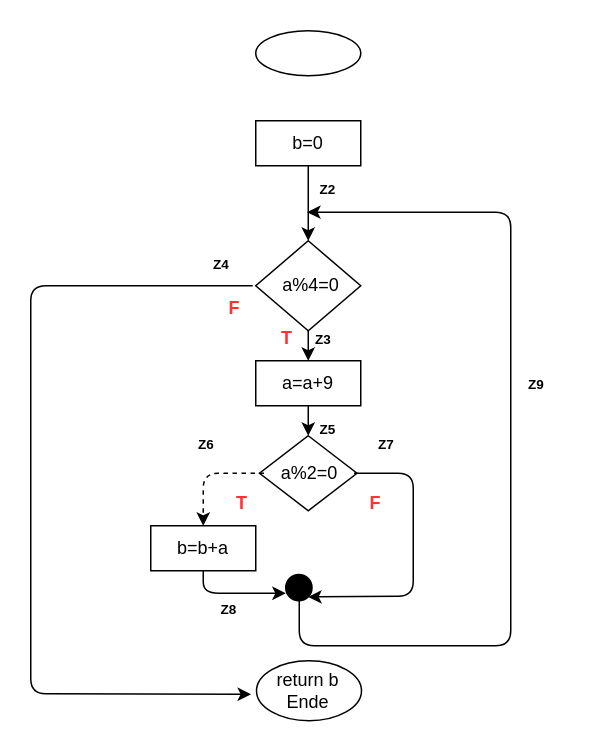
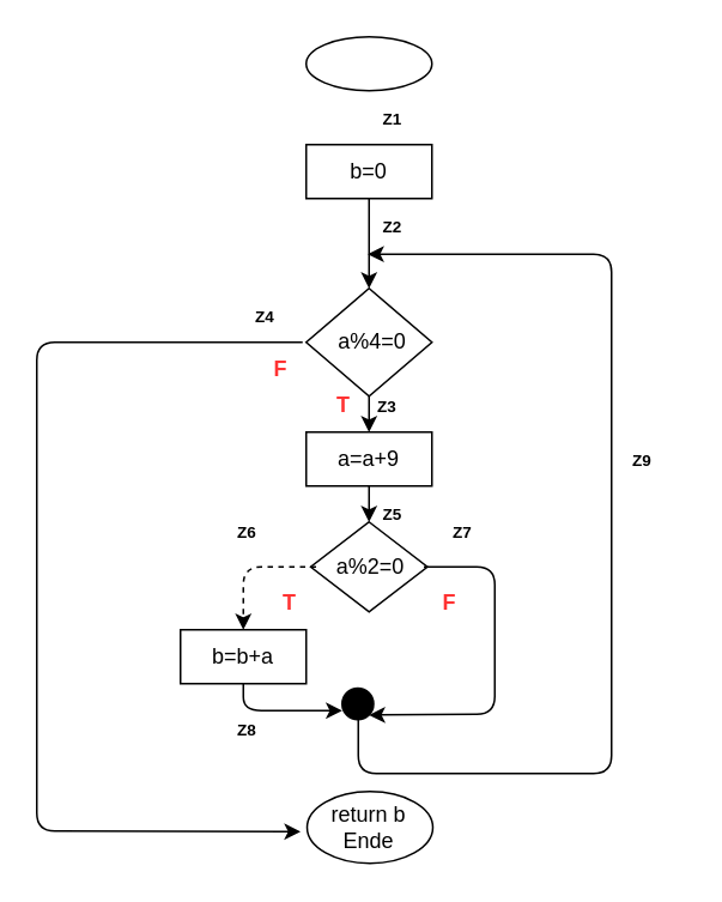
+ <mxCell id="24" value="&lt;font style=&quot;font-size: 9px ; background-color: rgb(255 , 255 , 255)&quot;&gt;Z1&lt;/font&gt;" style="text;html=1;align=left;verticalAlign=middle;whiteSpace=wrap;rounded=0;fontStyle=1;fillColor=none;" parent="1" vertex="1"><mxGeometry x="210.5" y="50" width="30" height="30" as="geometry" /></mxCell>
- <mxCell id="34" value="&lt;font style=&quot;font-size: 9px ; background-color: rgb(255 , 255 , 255)&quot;&gt;Z8&lt;/font&gt;" style="text;html=1;align=left;verticalAlign=middle;whiteSpace=wrap;rounded=0;fontStyle=1;fillColor=none;" parent="1" vertex="1"><mxGeometry x="145" y="390" width="30" height="30" as="geometry" /></mxCell>
+ <mxCell id="34" value="&lt;font style=&quot;font-size: 9px ; background-color: rgb(255 , 255 , 255)&quot;&gt;Z8&lt;/font&gt;" style="text;html=1;align=left;verticalAlign=middle;whiteSpace=wrap;rounded=0;fontStyle=1;fillColor=none;" parent="1" vertex="1"><mxGeometry x="130" y="390" width="30" height="30" as="geometry" /></mxCell>
